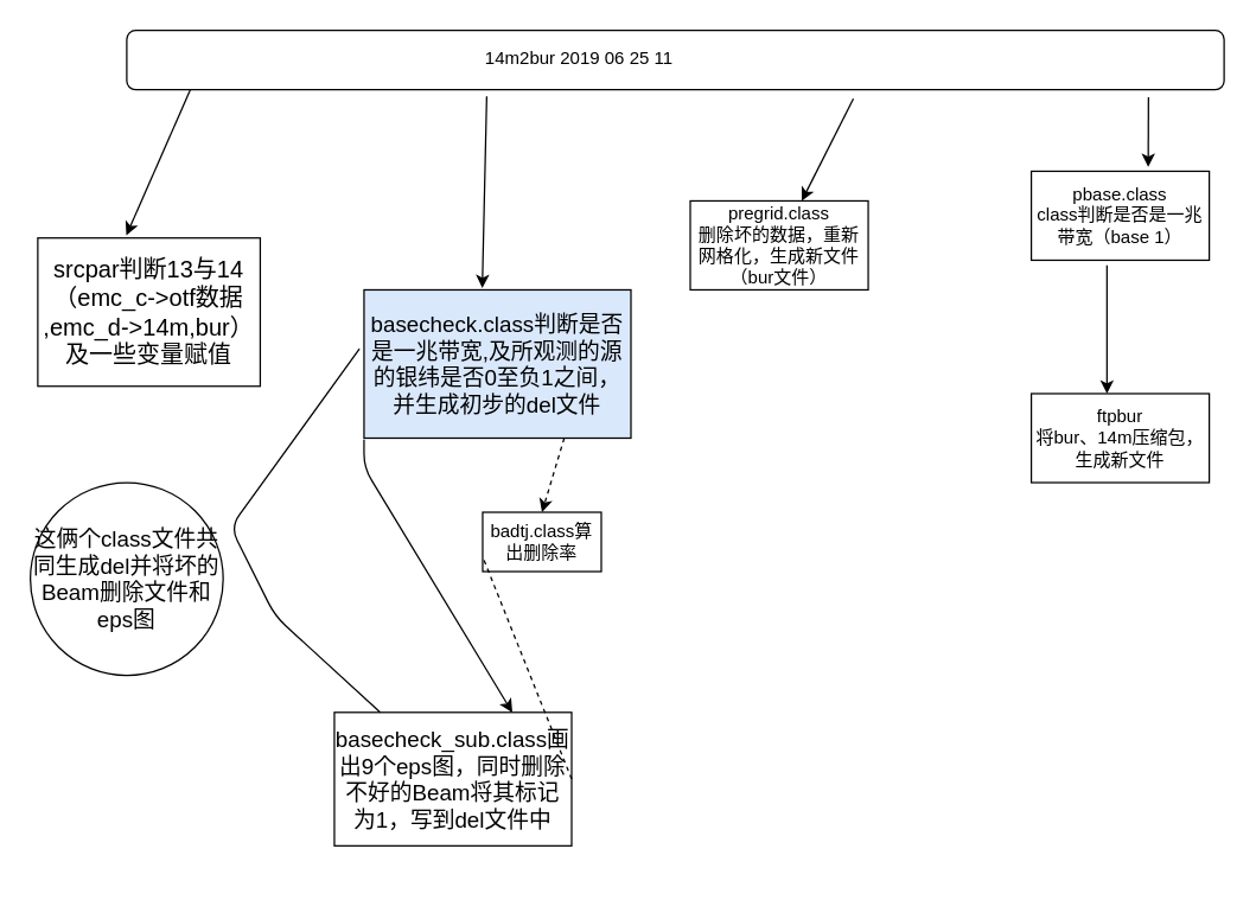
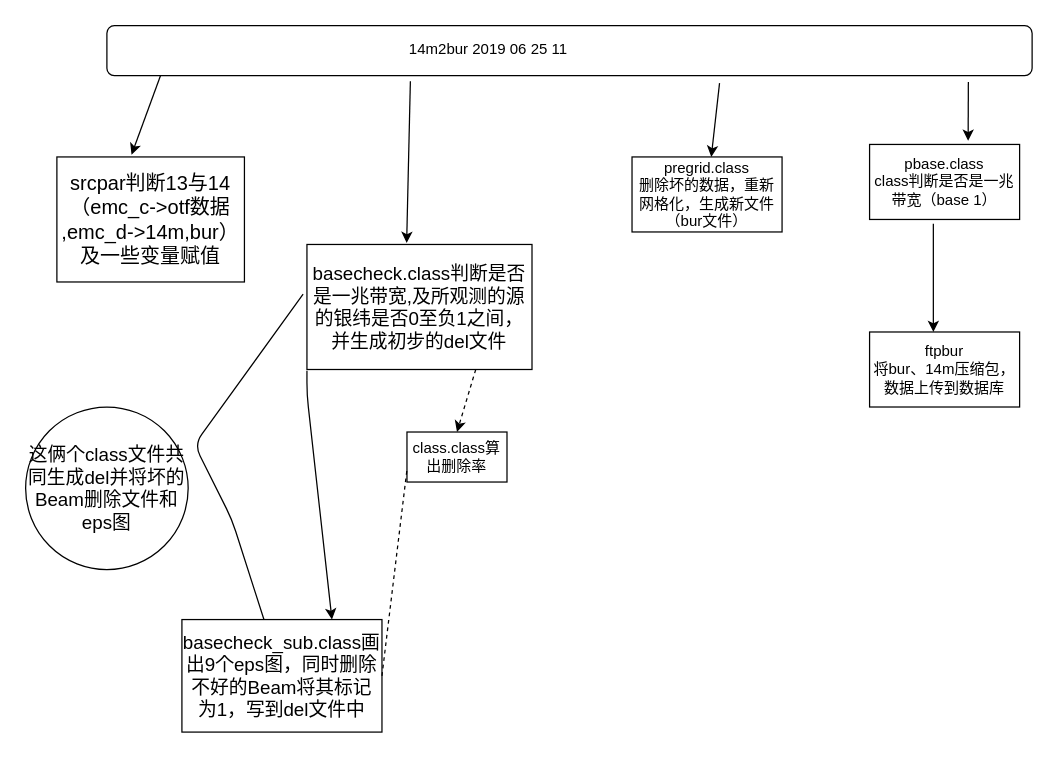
- <mxCell id="11" value="pregrid.class&lt;br&gt;删除坏的数据，重新网格化，生成新文件（bur文件）" style="rounded=0;whiteSpace=wrap;html=1;" parent="1" vertex="1"><mxGeometry x="465" y="135" width="120" height="60" as="geometry" /></mxCell>
+ <mxCell id="11" value="pregrid.class&lt;br&gt;删除坏的数据，重新网格化，生成新文件（bur文件）" style="rounded=0;whiteSpace=wrap;html=1;" parent="1" vertex="1"><mxGeometry x="505" y="125" width="120" height="60" as="geometry" /></mxCell>
- <mxCell id="4" value="&lt;span&gt;&lt;font style=&quot;font-size: 16px&quot;&gt;srcpar判断13与14（emc_c-&amp;gt;otf数据 ,emc_d-&amp;gt;14m,bur）及一些变量赋值&lt;/font&gt;&lt;/span&gt;" style="rounded=0;whiteSpace=wrap;html=1;" parent="1" vertex="1"><mxGeometry x="25" y="160" width="150" height="100" as="geometry" /></mxCell>
+ <mxCell id="4" value="&lt;span&gt;&lt;font style=&quot;font-size: 16px&quot;&gt;srcpar判断13与14（emc_c-&amp;gt;otf数据 ,emc_d-&amp;gt;14m,bur）及一些变量赋值&lt;/font&gt;&lt;/span&gt;" style="rounded=0;whiteSpace=wrap;html=1;" parent="1" vertex="1"><mxGeometry x="45" y="125" width="150" height="100" as="geometry" /></mxCell>
- <mxCell id="5" value="&lt;font style=&quot;font-size: 15px&quot;&gt;basecheck.class判断是否是一兆带宽,及所观测的源的银纬是否0至负1之间，并生成初步的del文件&lt;/font&gt;" style="rounded=0;whiteSpace=wrap;html=1;fillColor=#dae8fc;" parent="1" vertex="1"><mxGeometry x="245" y="195" width="180" height="100" as="geometry" /></mxCell>
+ <mxCell id="5" value="&lt;font style=&quot;font-size: 15px&quot;&gt;basecheck.class判断是否是一兆带宽,及所观测的源的银纬是否0至负1之间，并生成初步的del文件&lt;/font&gt;" style="rounded=0;whiteSpace=wrap;html=1;" parent="1" vertex="1"><mxGeometry x="245" y="195" width="180" height="100" as="geometry" /></mxCell>
- <mxCell id="20" value="ftpbur&lt;br&gt;将bur、14m压缩包，生成新文件" style="rounded=0;whiteSpace=wrap;html=1;" vertex="1" parent="1"><mxGeometry x="695" y="265" width="120" height="60" as="geometry" /></mxCell>
+ <mxCell id="20" value="ftpbur&lt;br&gt;将bur、14m压缩包，数据上传到数据库" style="rounded=0;whiteSpace=wrap;html=1;" vertex="1" parent="1"><mxGeometry x="695" y="265" width="120" height="60" as="geometry" /></mxCell>
- <mxCell id="9" value="badtj.class算出删除率" style="rounded=0;whiteSpace=wrap;html=1;" parent="1" vertex="1"><mxGeometry x="325" y="345" width="80" height="40" as="geometry" /></mxCell>
+ <mxCell id="9" value="class.class算出删除率" style="rounded=0;whiteSpace=wrap;html=1;" parent="1" vertex="1"><mxGeometry x="325" y="345" width="80" height="40" as="geometry" /></mxCell>
- <mxCell id="6" value="&lt;font style=&quot;font-size: 15px&quot;&gt;basecheck_sub.class画出9个eps图，同时删除不好的Beam将其标记为1，写到del文件中&lt;/font&gt;" style="rounded=0;whiteSpace=wrap;html=1;" parent="1" vertex="1"><mxGeometry x="225" y="480" width="160" height="90" as="geometry" /></mxCell>
+ <mxCell id="6" value="&lt;font style=&quot;font-size: 15px&quot;&gt;basecheck_sub.class画出9个eps图，同时删除不好的Beam将其标记为1，写到del文件中&lt;/font&gt;" style="rounded=0;whiteSpace=wrap;html=1;" parent="1" vertex="1"><mxGeometry x="145" y="495" width="160" height="90" as="geometry" /></mxCell>
